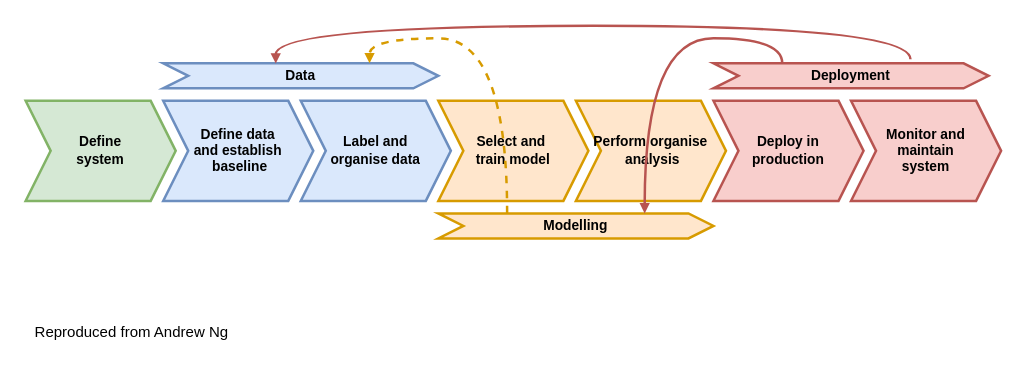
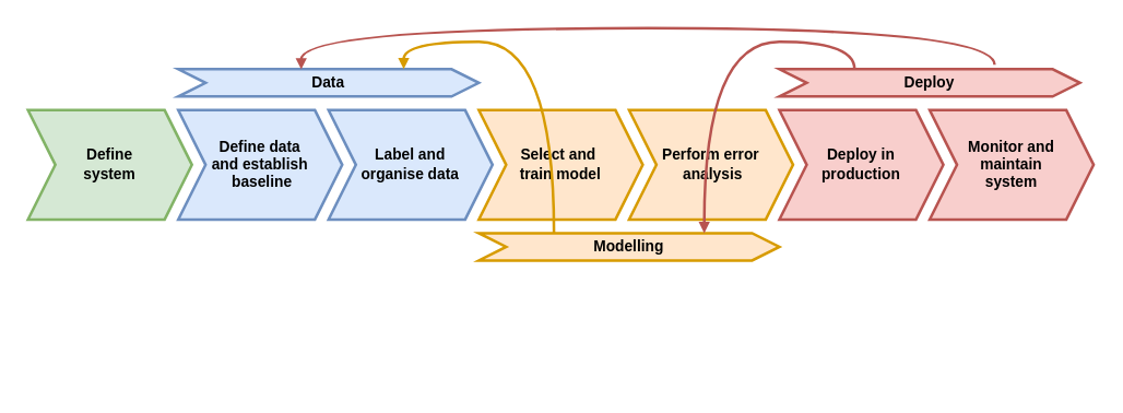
- <mxCell id="10" style="edgeStyle=orthogonalEdgeStyle;rounded=0;orthogonalLoop=1;jettySize=auto;html=1;exitX=0.25;exitY=0;exitDx=0;exitDy=0;entryX=0.75;entryY=0;entryDx=0;entryDy=0;curved=1;fillColor=#ffe6cc;strokeColor=#d79b00;strokeWidth=2;endArrow=block;endFill=1;endSize=3;startSize=6;dashed=1;" edge="1" parent="1" source="11" target="9"><mxGeometry relative="1" as="geometry"><Array as="points"><mxPoint x="405" y="30" /><mxPoint x="295" y="30" /></Array></mxGeometry></mxCell>
+ <mxCell id="10" style="edgeStyle=orthogonalEdgeStyle;rounded=0;orthogonalLoop=1;jettySize=auto;html=1;exitX=0.25;exitY=0;exitDx=0;exitDy=0;entryX=0.75;entryY=0;entryDx=0;entryDy=0;curved=1;fillColor=#ffe6cc;strokeColor=#d79b00;strokeWidth=2;endArrow=block;endFill=1;endSize=3;startSize=6;" edge="1" parent="1" source="11" target="9"><mxGeometry relative="1" as="geometry"><Array as="points"><mxPoint x="405" y="30" /><mxPoint x="295" y="30" /></Array></mxGeometry></mxCell>
- <mxCell id="14" value="Deployment" style="shape=step;perimeter=stepPerimeter;whiteSpace=wrap;html=1;fixedSize=1;fontFamily=Helvetica;strokeWidth=2;fillColor=#f8cecc;strokeColor=#b85450;fontStyle=1;fontSize=11;" vertex="1" parent="1"><mxGeometry x="570" y="50" width="220" height="20" as="geometry" /></mxCell>
+ <mxCell id="14" value="Deploy" style="shape=step;perimeter=stepPerimeter;whiteSpace=wrap;html=1;fixedSize=1;fontFamily=Helvetica;strokeWidth=2;fillColor=#f8cecc;strokeColor=#b85450;fontStyle=1;fontSize=11;" vertex="1" parent="1"><mxGeometry x="570" y="50" width="220" height="20" as="geometry" /></mxCell>
- <mxCell id="6" value="Perform organise&lt;br style=&quot;font-size: 11px;&quot;&gt;&amp;nbsp;analysis" style="shape=step;perimeter=stepPerimeter;whiteSpace=wrap;html=1;fixedSize=1;fontFamily=Helvetica;strokeWidth=2;fillColor=#ffe6cc;strokeColor=#d79b00;fontStyle=1;fontSize=11;" vertex="1" parent="1"><mxGeometry x="460" y="80" width="120" height="80" as="geometry" /></mxCell>
+ <mxCell id="6" value="Perform error&lt;br style=&quot;font-size: 11px;&quot;&gt;&amp;nbsp;analysis" style="shape=step;perimeter=stepPerimeter;whiteSpace=wrap;html=1;fixedSize=1;fontFamily=Helvetica;strokeWidth=2;fillColor=#ffe6cc;strokeColor=#d79b00;fontStyle=1;fontSize=11;" vertex="1" parent="1"><mxGeometry x="460" y="80" width="120" height="80" as="geometry" /></mxCell>
- <mxCell id="15" value="Reproduced from Andrew Ng" style="text;html=1;strokeColor=none;fillColor=none;align=center;verticalAlign=middle;whiteSpace=wrap;rounded=0;" vertex="1" parent="1"><mxGeometry x="20" y="250" width="170" height="30" as="geometry" /></mxCell>
